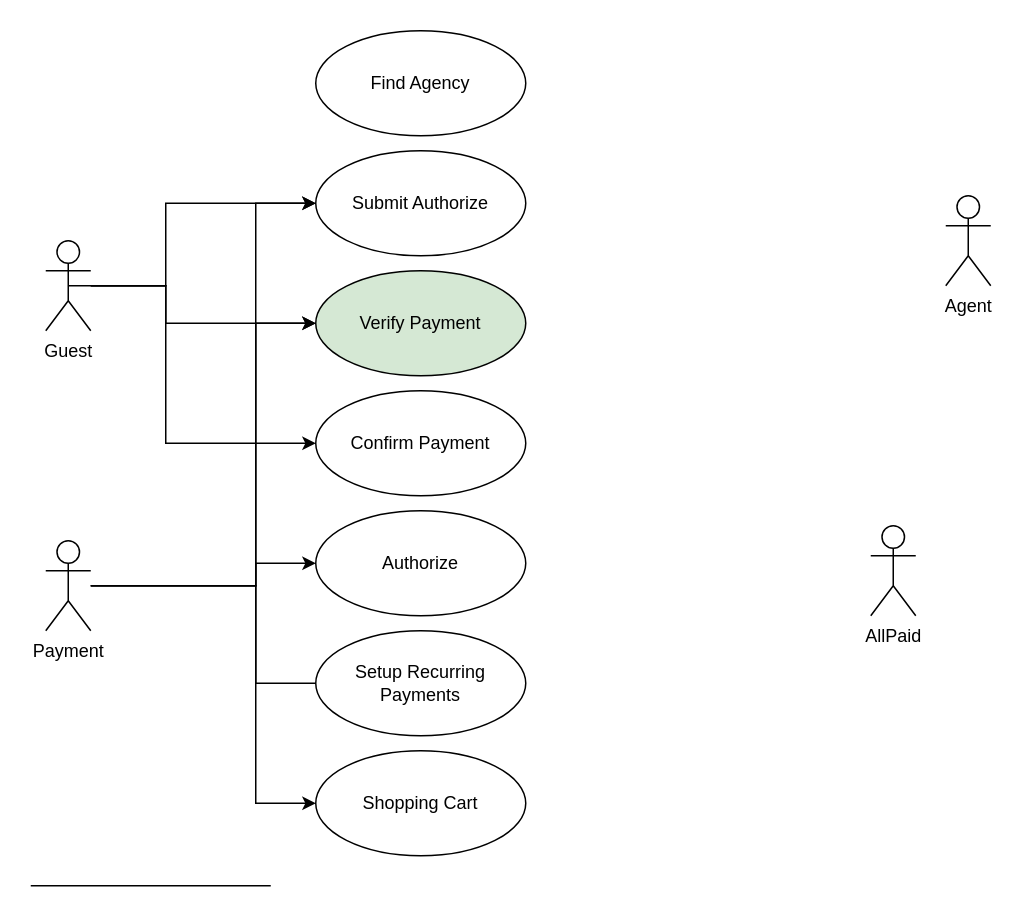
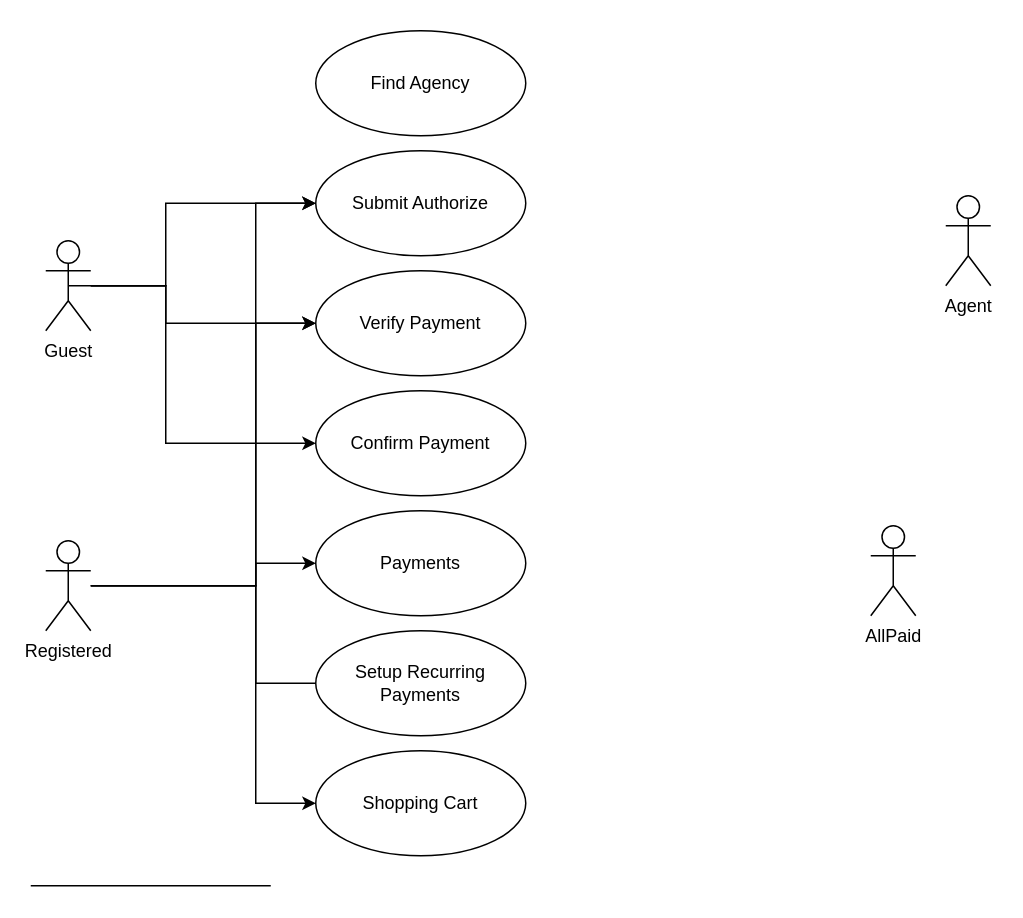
- <mxCell id="15" value="Verify Payment" style="ellipse;whiteSpace=wrap;html=1;fillColor=#d5e8d4;" vertex="1" parent="1"><mxGeometry x="210" y="180" width="140" height="70" as="geometry" /></mxCell>
+ <mxCell id="15" value="Verify Payment" style="ellipse;whiteSpace=wrap;html=1;" vertex="1" parent="1"><mxGeometry x="210" y="180" width="140" height="70" as="geometry" /></mxCell>
- <mxCell id="17" value="Authorize" style="ellipse;whiteSpace=wrap;html=1;" vertex="1" parent="1"><mxGeometry x="210" y="340" width="140" height="70" as="geometry" /></mxCell>
+ <mxCell id="17" value="Payments" style="ellipse;whiteSpace=wrap;html=1;" vertex="1" parent="1"><mxGeometry x="210" y="340" width="140" height="70" as="geometry" /></mxCell>
- <mxCell id="10" value="Payment" style="shape=umlActor;verticalLabelPosition=bottom;labelBackgroundColor=#ffffff;verticalAlign=top;html=1;" vertex="1" parent="1"><mxGeometry x="30" y="360" width="30" height="60" as="geometry" /></mxCell>
+ <mxCell id="10" value="Registered" style="shape=umlActor;verticalLabelPosition=bottom;labelBackgroundColor=#ffffff;verticalAlign=top;html=1;" vertex="1" parent="1"><mxGeometry x="30" y="360" width="30" height="60" as="geometry" /></mxCell>
